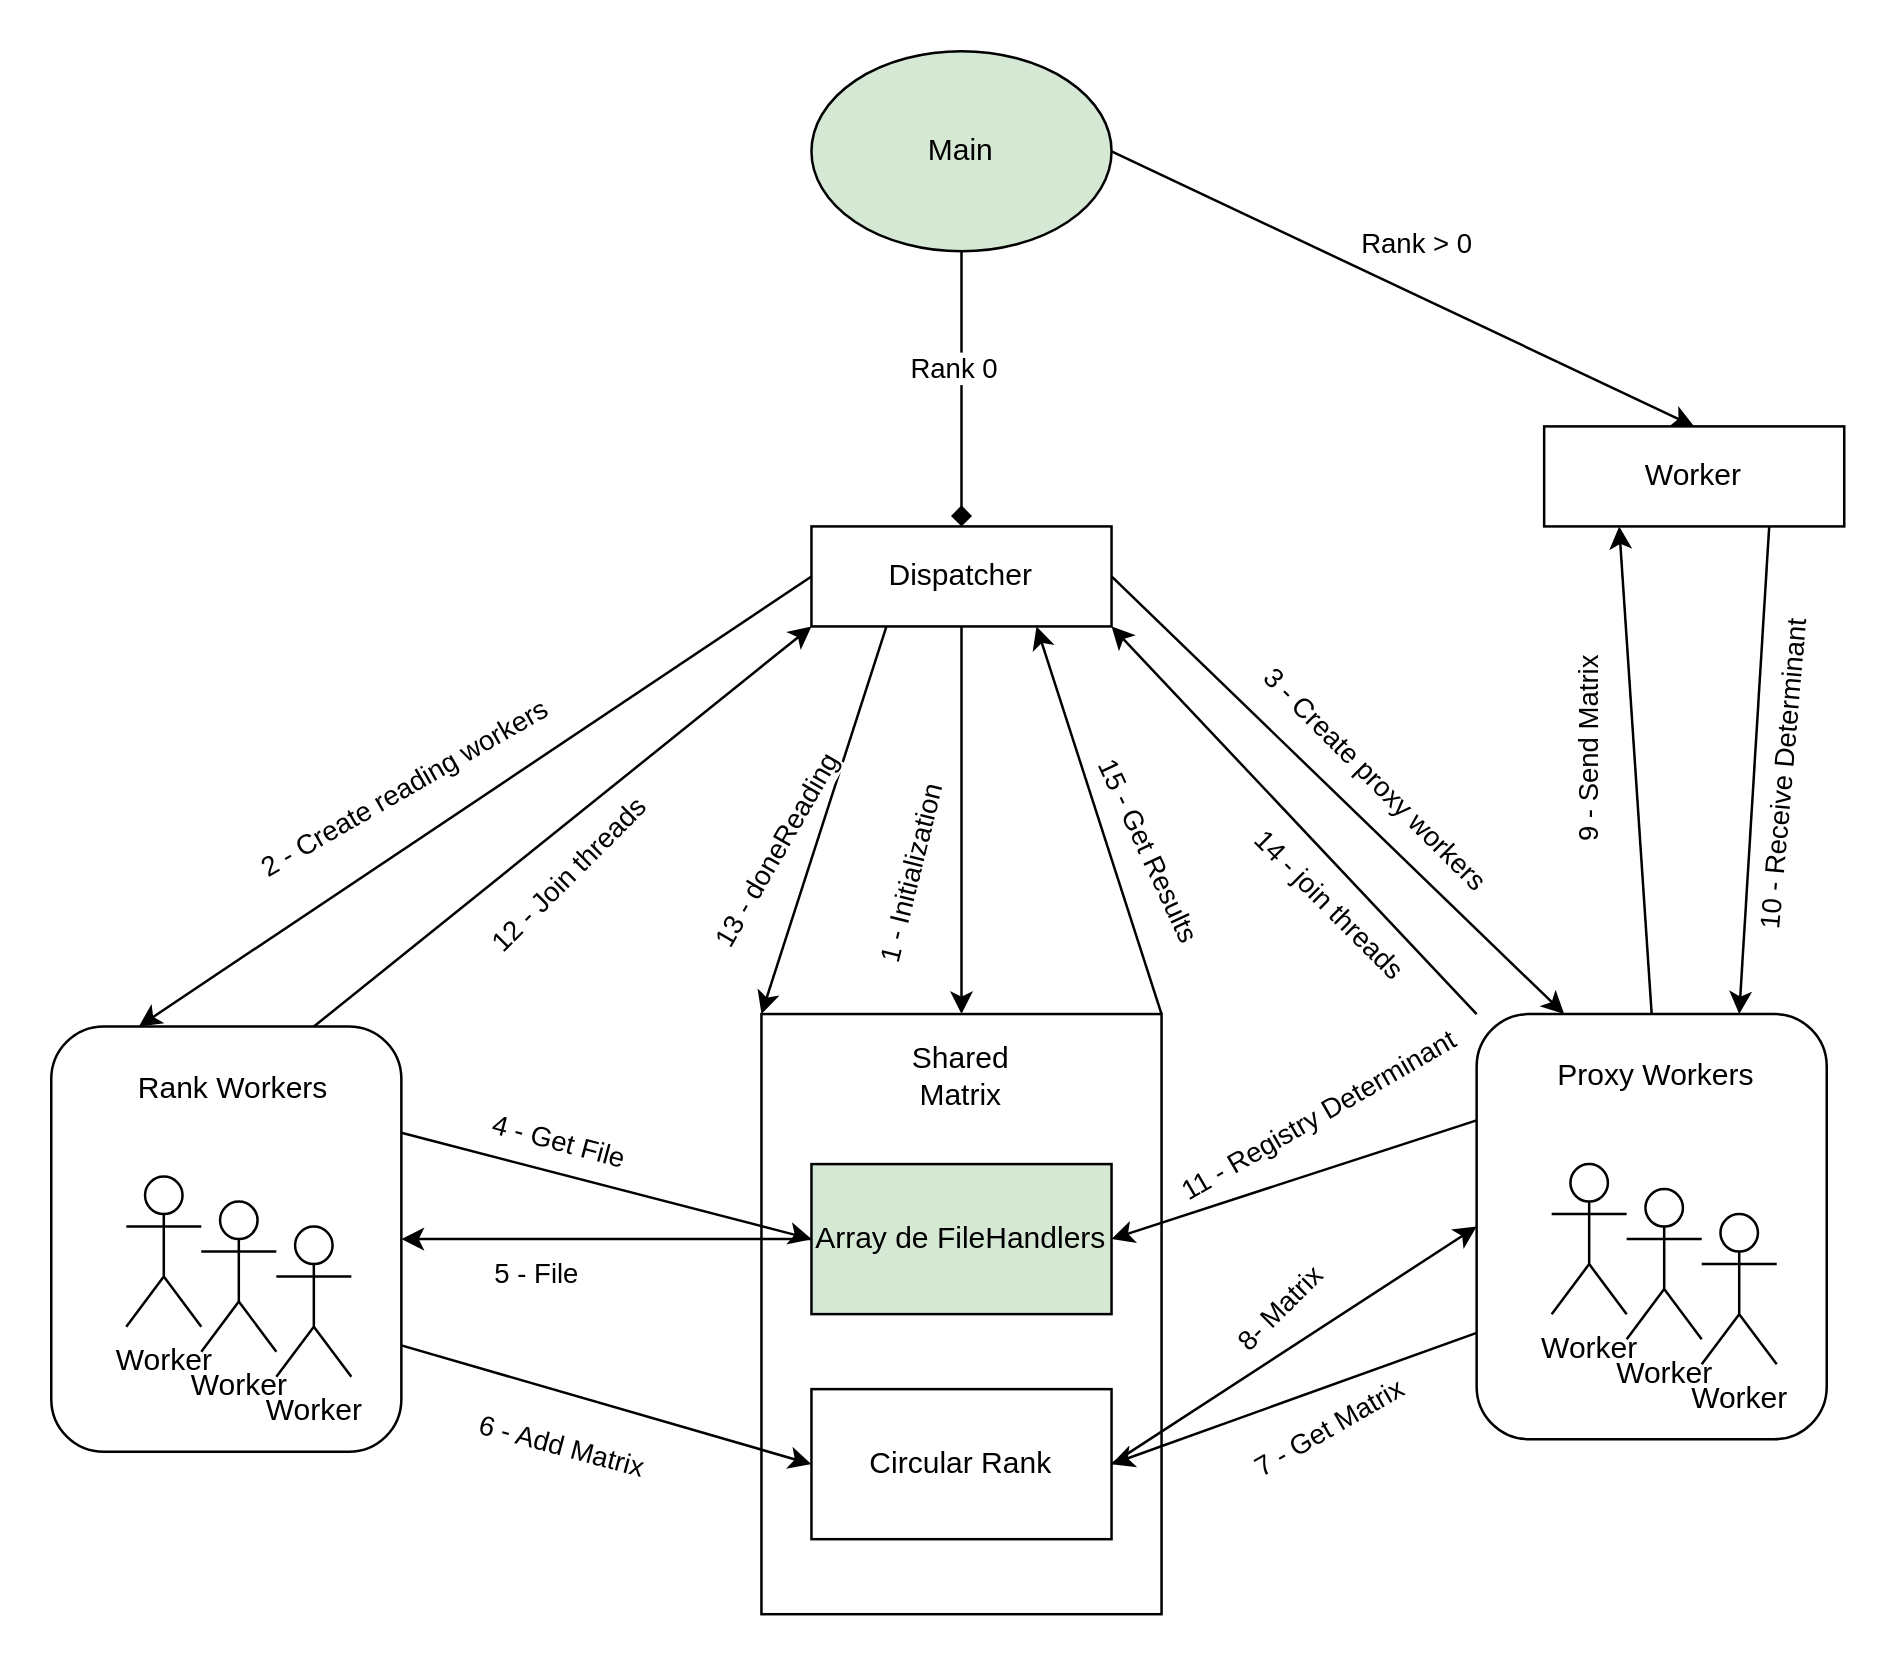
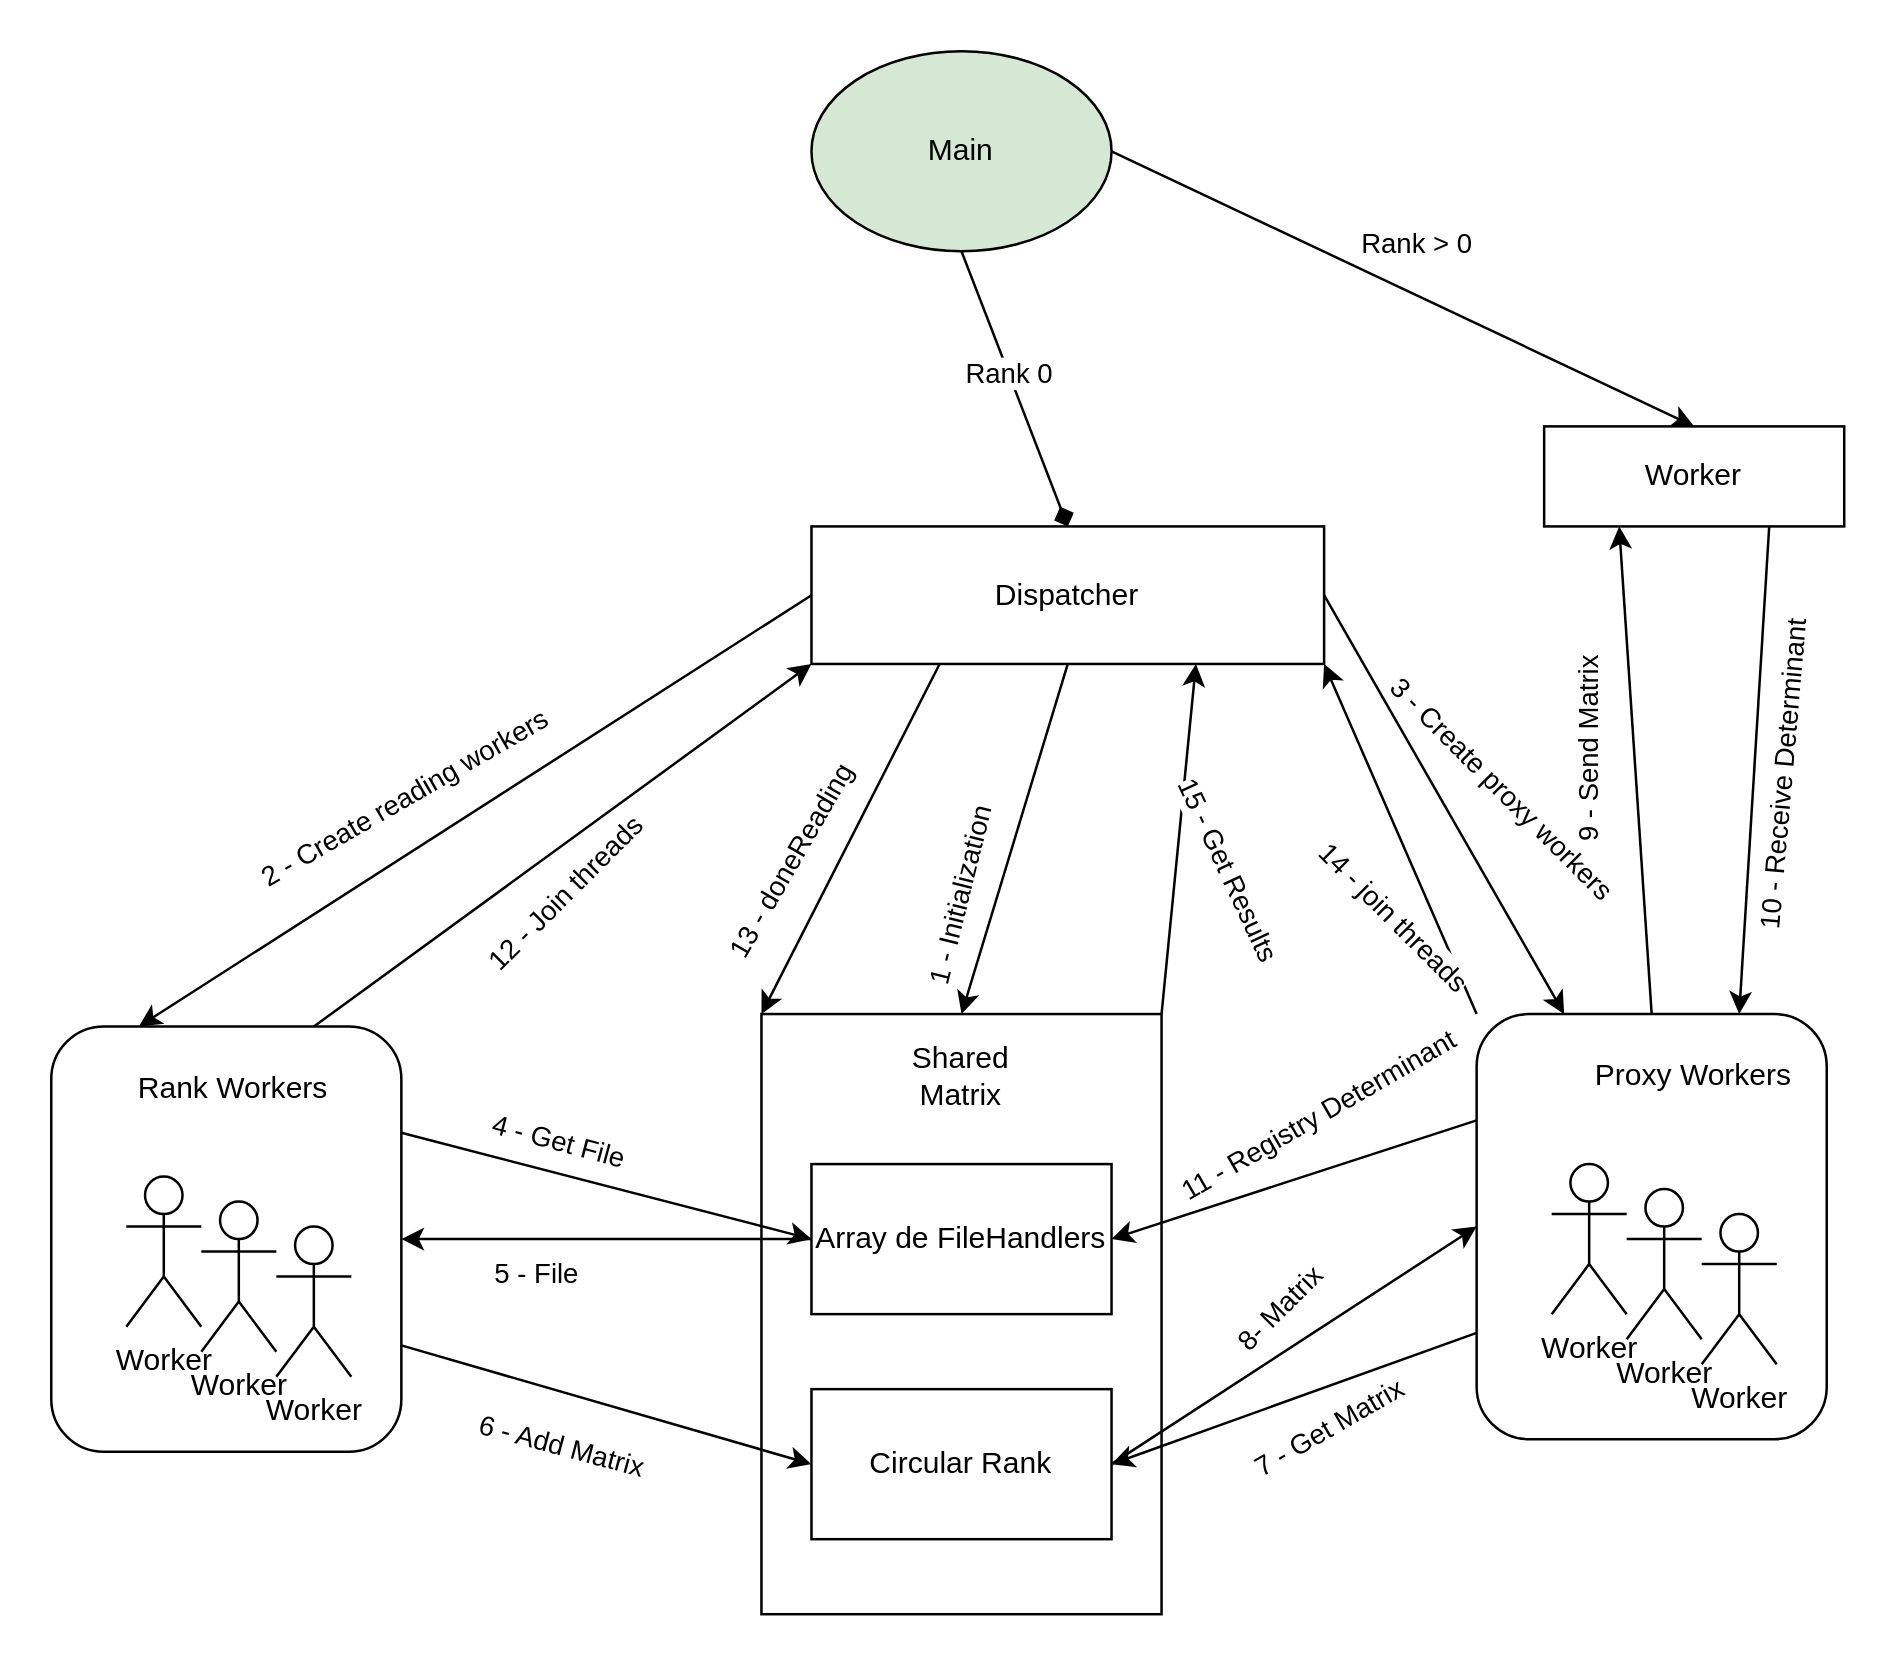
- <mxCell id="43" value="Dispatcher" style="rounded=0;whiteSpace=wrap;html=1;" vertex="1" parent="1"><mxGeometry x="324" y="210" width="120" height="40" as="geometry" /></mxCell>
+ <mxCell id="43" value="Dispatcher" style="rounded=0;whiteSpace=wrap;html=1;" vertex="1" parent="1"><mxGeometry x="324" y="210" width="205" height="55" as="geometry" /></mxCell>
- <mxCell id="6" value="Proxy Workers" style="text;html=1;strokeColor=none;fillColor=none;align=center;verticalAlign=middle;whiteSpace=wrap;rounded=0;" parent="1" vertex="1"><mxGeometry x="617" y="415" width="90" height="30" as="geometry" /></mxCell>
+ <mxCell id="6" value="Proxy Workers" style="text;html=1;strokeColor=none;fillColor=none;align=center;verticalAlign=middle;whiteSpace=wrap;rounded=0;" parent="1" vertex="1"><mxGeometry x="632" y="415" width="90" height="30" as="geometry" /></mxCell>
- <mxCell id="16" value="Array de FileHandlers" style="rounded=0;whiteSpace=wrap;html=1;fillColor=#d5e8d4;" parent="1" vertex="1"><mxGeometry x="324" y="465" width="120" height="60" as="geometry" /></mxCell>
+ <mxCell id="16" value="Array de FileHandlers" style="rounded=0;whiteSpace=wrap;html=1;" parent="1" vertex="1"><mxGeometry x="324" y="465" width="120" height="60" as="geometry" /></mxCell>
